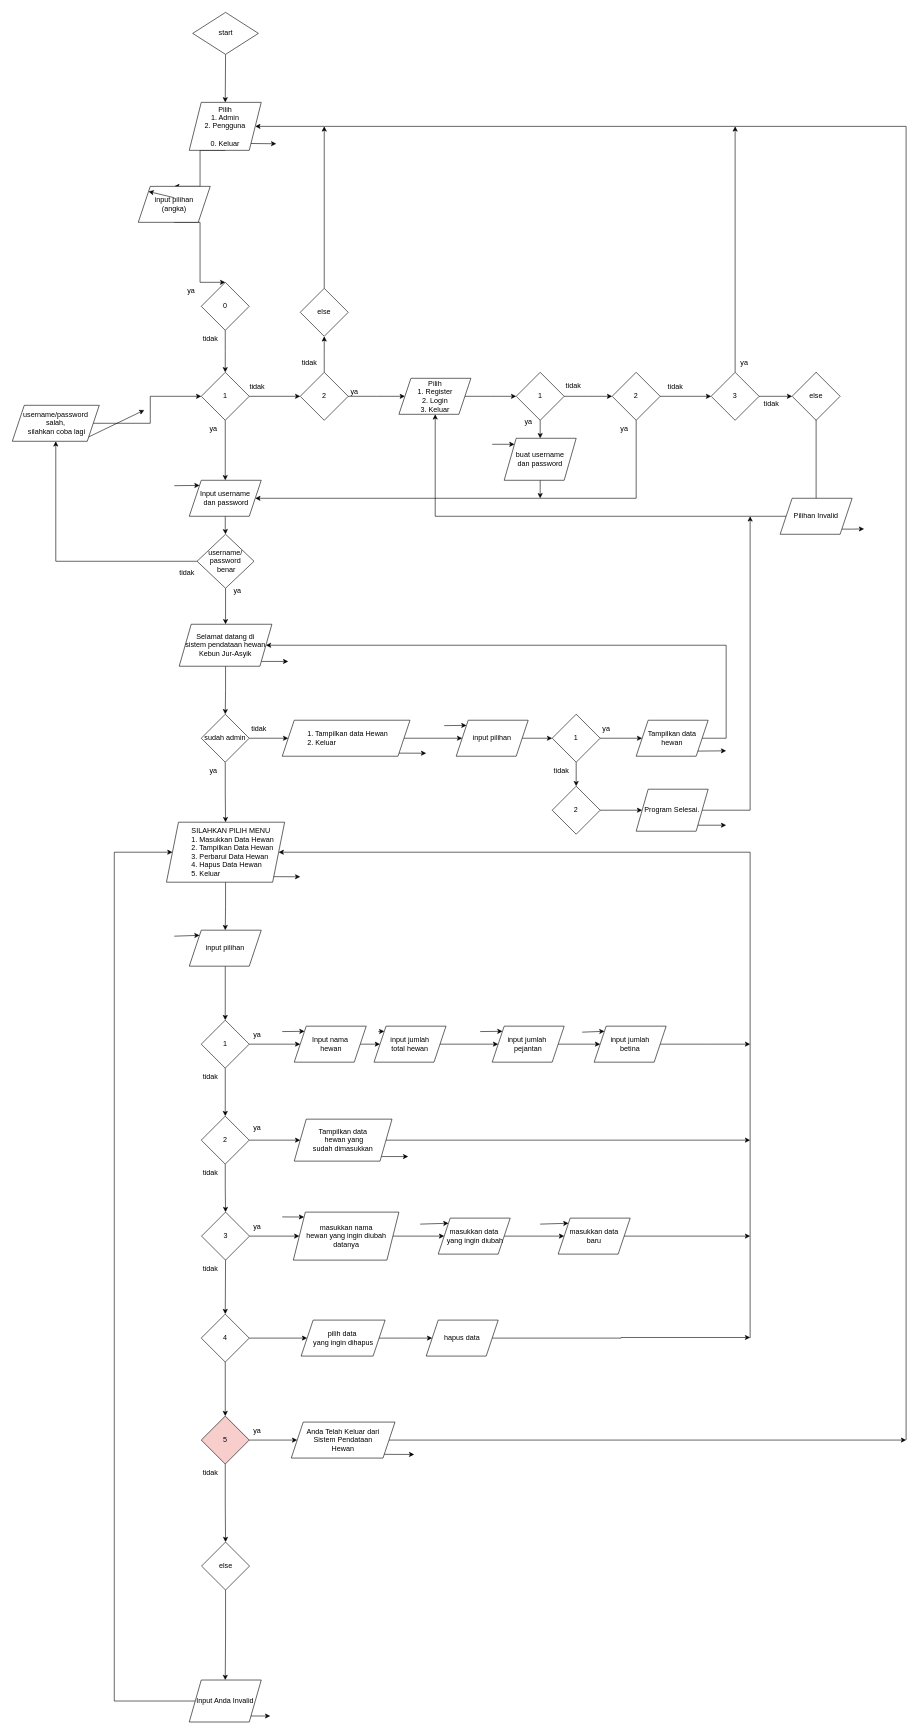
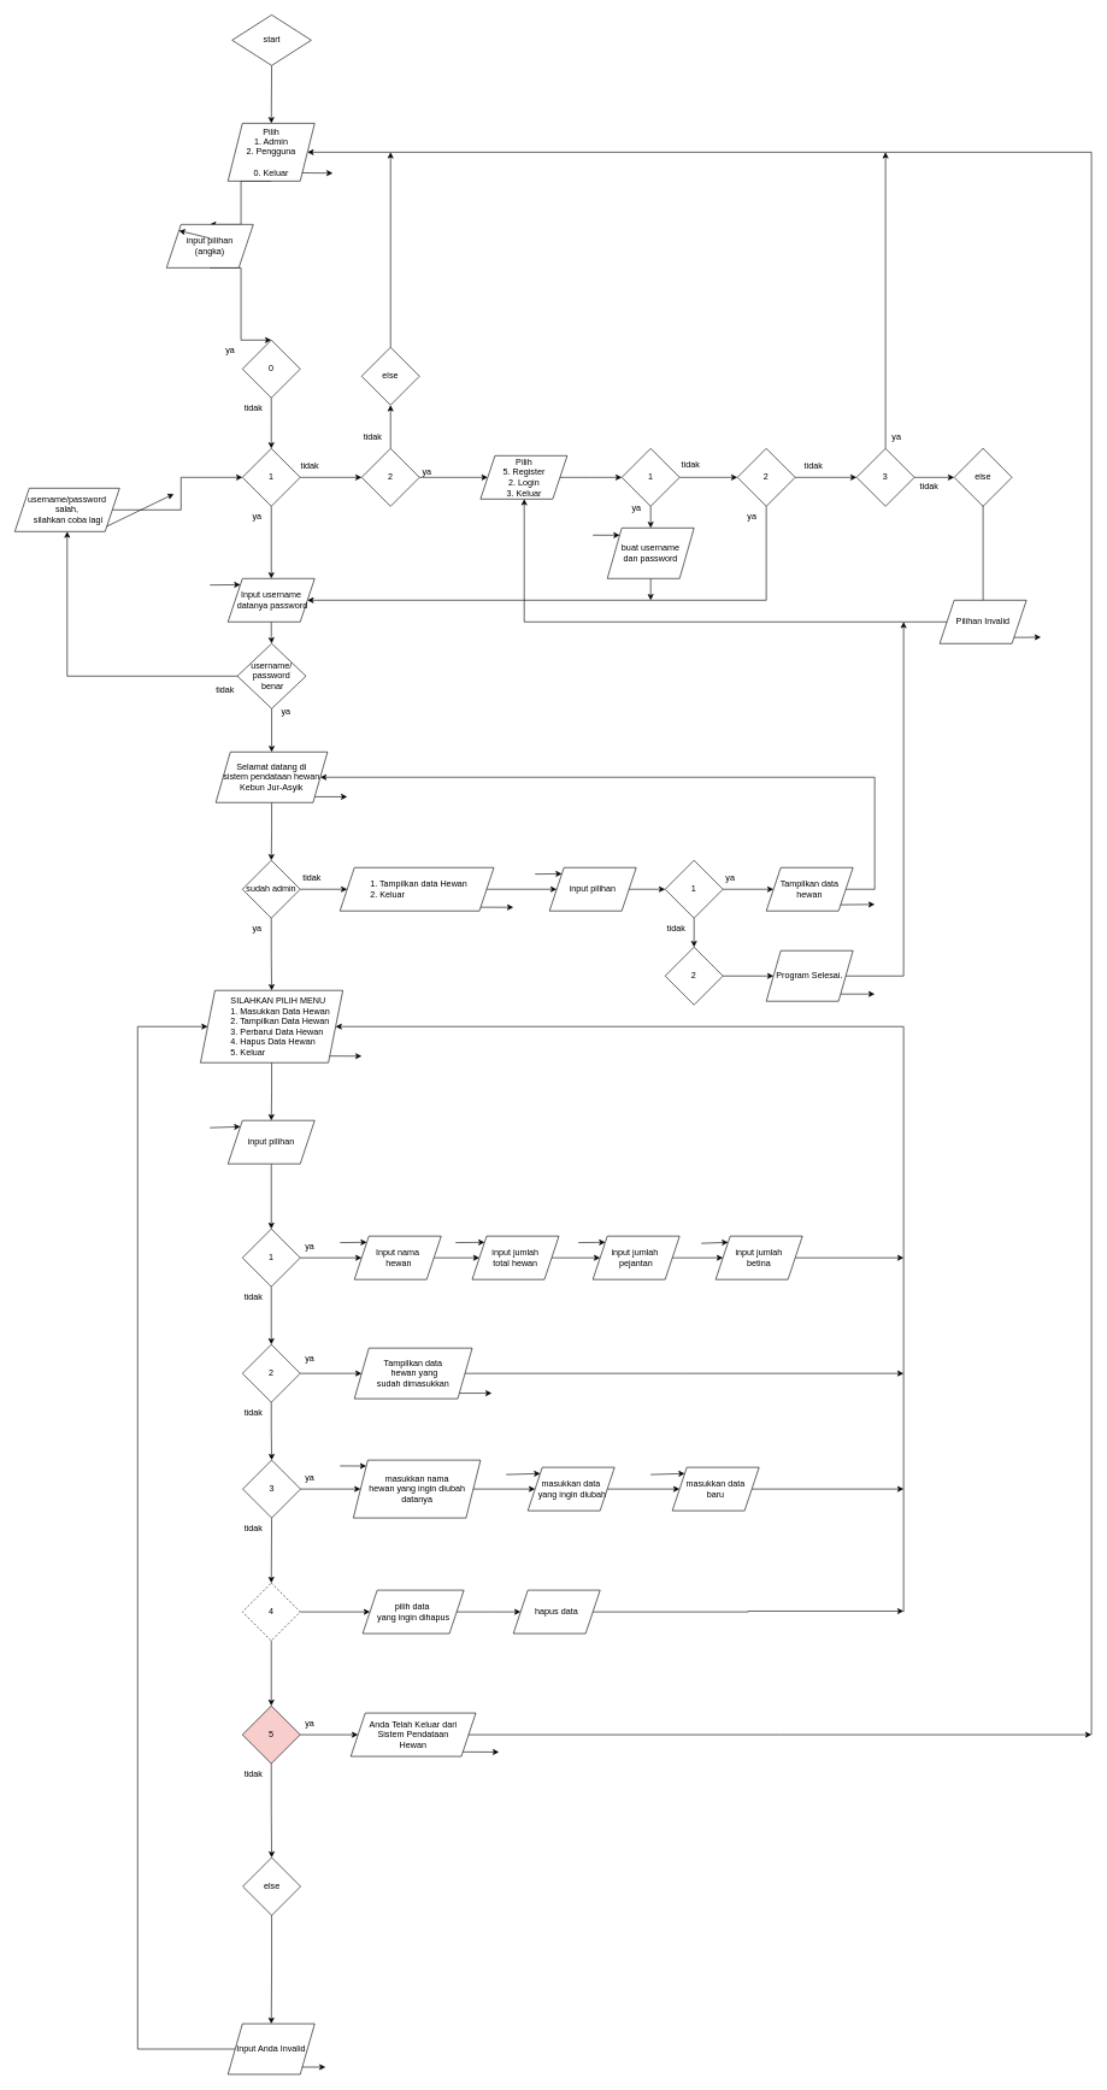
- <mxCell id="131" value="Pilih&lt;div&gt;1. Register&lt;/div&gt;&lt;div&gt;2. Login&lt;/div&gt;&lt;div&gt;3. Keluar&lt;/div&gt;" style="shape=parallelogram;perimeter=parallelogramPerimeter;whiteSpace=wrap;html=1;fixedSize=1;" parent="1" vertex="1"><mxGeometry x="664.5" y="630" width="120" height="60" as="geometry" /></mxCell>
+ <mxCell id="131" value="Pilih&lt;div&gt;5. Register&lt;/div&gt;&lt;div&gt;2. Login&lt;/div&gt;&lt;div&gt;3. Keluar&lt;/div&gt;" style="shape=parallelogram;perimeter=parallelogramPerimeter;whiteSpace=wrap;html=1;fixedSize=1;" parent="1" vertex="1"><mxGeometry x="664.5" y="630" width="120" height="60" as="geometry" /></mxCell>
- <mxCell id="4" value="Input username&lt;div&gt;&lt;span style=&quot;background-color: initial;&quot;&gt;&amp;nbsp;dan password&lt;/span&gt;&lt;br&gt;&lt;/div&gt;" style="shape=parallelogram;perimeter=parallelogramPerimeter;whiteSpace=wrap;html=1;fixedSize=1;" parent="1" vertex="1"><mxGeometry x="315" y="800" width="120" height="60" as="geometry" /></mxCell>
+ <mxCell id="4" value="Input username&lt;div&gt;&lt;span style=&quot;background-color: initial;&quot;&gt;&amp;nbsp;datanya password&lt;/span&gt;&lt;br&gt;&lt;/div&gt;" style="shape=parallelogram;perimeter=parallelogramPerimeter;whiteSpace=wrap;html=1;fixedSize=1;" parent="1" vertex="1"><mxGeometry x="315" y="800" width="120" height="60" as="geometry" /></mxCell>
- <mxCell id="54" value="input jumlah&lt;div&gt;total hewan&lt;/div&gt;" style="shape=parallelogram;perimeter=parallelogramPerimeter;whiteSpace=wrap;html=1;fixedSize=1;" parent="1" vertex="1"><mxGeometry x="623" y="1710" width="120" height="60" as="geometry" /></mxCell>
+ <mxCell id="54" value="input jumlah&lt;div&gt;total hewan&lt;/div&gt;" style="shape=parallelogram;perimeter=parallelogramPerimeter;whiteSpace=wrap;html=1;fixedSize=1;" parent="1" vertex="1"><mxGeometry x="653" y="1710" width="120" height="60" as="geometry" /></mxCell>
- <mxCell id="125" value="4" style="rhombus;whiteSpace=wrap;html=1;" parent="1" vertex="1"><mxGeometry x="335" y="2190" width="80" height="80" as="geometry" /></mxCell>
+ <mxCell id="125" value="4" style="rhombus;whiteSpace=wrap;html=1;dashed=1;" parent="1" vertex="1"><mxGeometry x="335" y="2190" width="80" height="80" as="geometry" /></mxCell>
